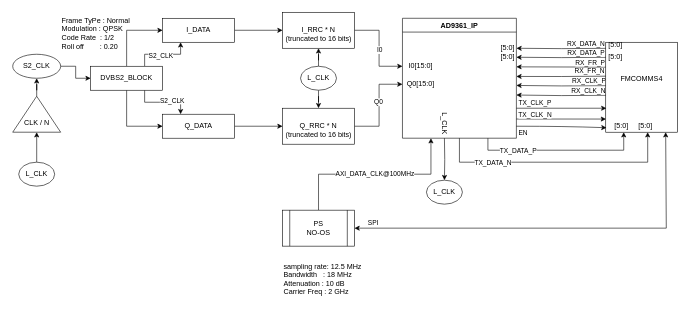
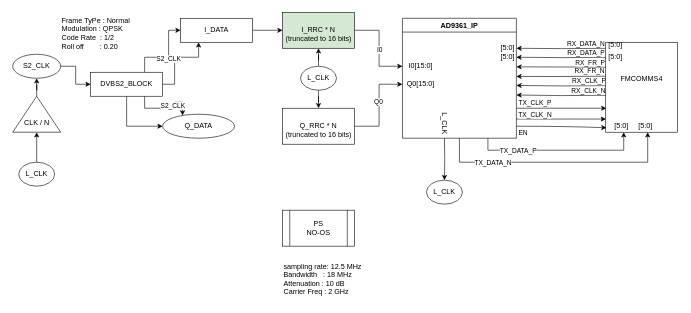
- <mxCell id="12" value="I_DATA" style="rounded=0;whiteSpace=wrap;html=1;" vertex="1" parent="1"><mxGeometry x="270" y="30" width="120" height="40" as="geometry" /></mxCell>
+ <mxCell id="12" value="I_DATA" style="rounded=0;whiteSpace=wrap;html=1;" vertex="1" parent="1"><mxGeometry x="300" y="30" width="120" height="40" as="geometry" /></mxCell>
- <mxCell id="17" value="I_RRC * N" style="whiteSpace=wrap;html=1;rounded=0;" vertex="1" parent="1"><mxGeometry x="470" y="20" width="120" height="60" as="geometry" /></mxCell>
+ <mxCell id="17" value="I_RRC * N" style="whiteSpace=wrap;html=1;rounded=0;fillColor=#d5e8d4;" vertex="1" parent="1"><mxGeometry x="470" y="20" width="120" height="60" as="geometry" /></mxCell>
- <mxCell id="8" value="DVBS2_BLOCK" style="rounded=0;whiteSpace=wrap;html=1;" vertex="1" parent="1"><mxGeometry x="150" y="110" width="120" height="40" as="geometry" /></mxCell>
+ <mxCell id="8" value="DVBS2_BLOCK" style="rounded=0;whiteSpace=wrap;html=1;" vertex="1" parent="1"><mxGeometry x="150" y="120" width="120" height="40" as="geometry" /></mxCell>
- <mxCell id="14" value="Q_DATA" style="rounded=0;whiteSpace=wrap;html=1;" vertex="1" parent="1"><mxGeometry x="270" y="190" width="120" height="40" as="geometry" /></mxCell>
+ <mxCell id="14" value="Q_DATA" style="ellipse;whiteSpace=wrap;html=1;" vertex="1" parent="1"><mxGeometry x="270" y="190" width="120" height="40" as="geometry" /></mxCell>
- <mxCell id="13" value="" style="edgeStyle=orthogonalEdgeStyle;rounded=0;orthogonalLoop=1;jettySize=auto;html=1;" edge="1" parent="1" source="14" target="20"><mxGeometry relative="1" as="geometry" /></mxCell>
- <mxCell id="57" style="edgeStyle=orthogonalEdgeStyle;rounded=0;orthogonalLoop=1;jettySize=auto;html=1;entryX=0.25;entryY=1;entryDx=0;entryDy=0;exitX=0.5;exitY=0;exitDx=0;exitDy=0;" edge="1" parent="1" source="59" target="26"><mxGeometry relative="1" as="geometry" /></mxCell>
- <mxCell id="58" value="AXI_DATA_CLK@100MHz" style="edgeLabel;html=1;align=center;verticalAlign=middle;resizable=0;points=[];" connectable="0" vertex="1" parent="57"><mxGeometry x="-0.006" y="1" relative="1" as="geometry"><mxPoint as="offset" /></mxGeometry></mxCell>
- <mxCell id="60" value="" style="endArrow=classic;startArrow=classic;html=1;rounded=0;exitX=1;exitY=0.5;exitDx=0;exitDy=0;entryX=0.833;entryY=1;entryDx=0;entryDy=0;entryPerimeter=0;" edge="1" parent="1" source="59" target="42"><mxGeometry width="50" height="50" relative="1" as="geometry"><mxPoint x="640" y="390" as="sourcePoint" /><mxPoint x="690" y="340" as="targetPoint" /><Array as="points"><mxPoint x="1110" y="380" /></Array></mxGeometry></mxCell>
- <mxCell id="61" value="SPI" style="edgeLabel;html=1;align=center;verticalAlign=middle;resizable=0;points=[];" connectable="0" vertex="1" parent="60"><mxGeometry x="-0.912" y="-2" relative="1" as="geometry"><mxPoint y="-12" as="offset" /></mxGeometry></mxCell>
